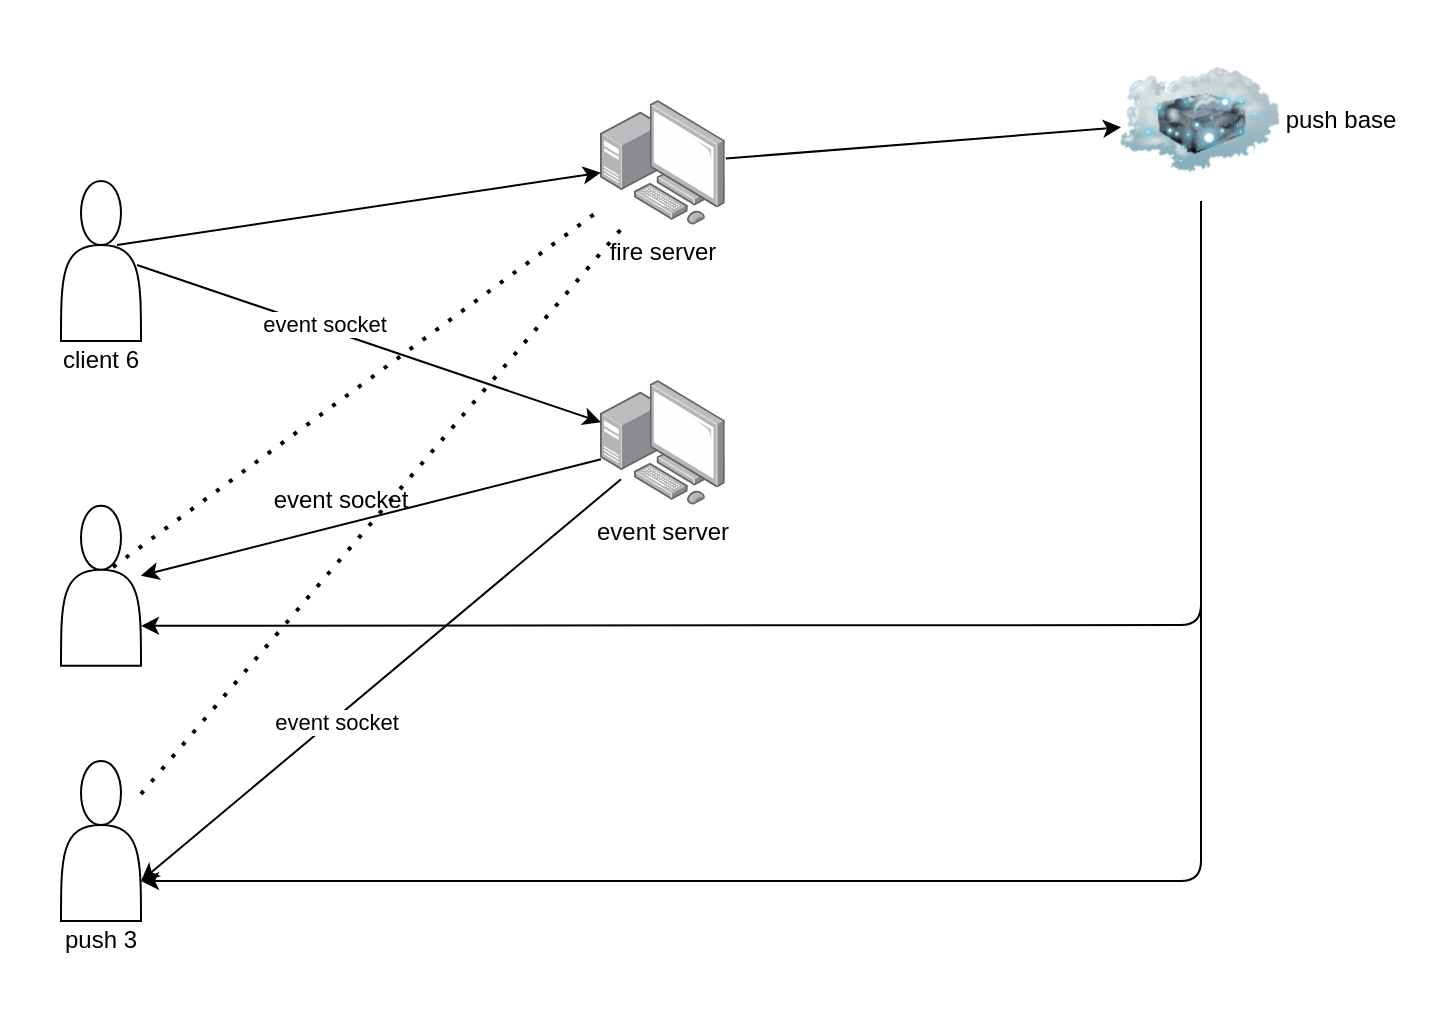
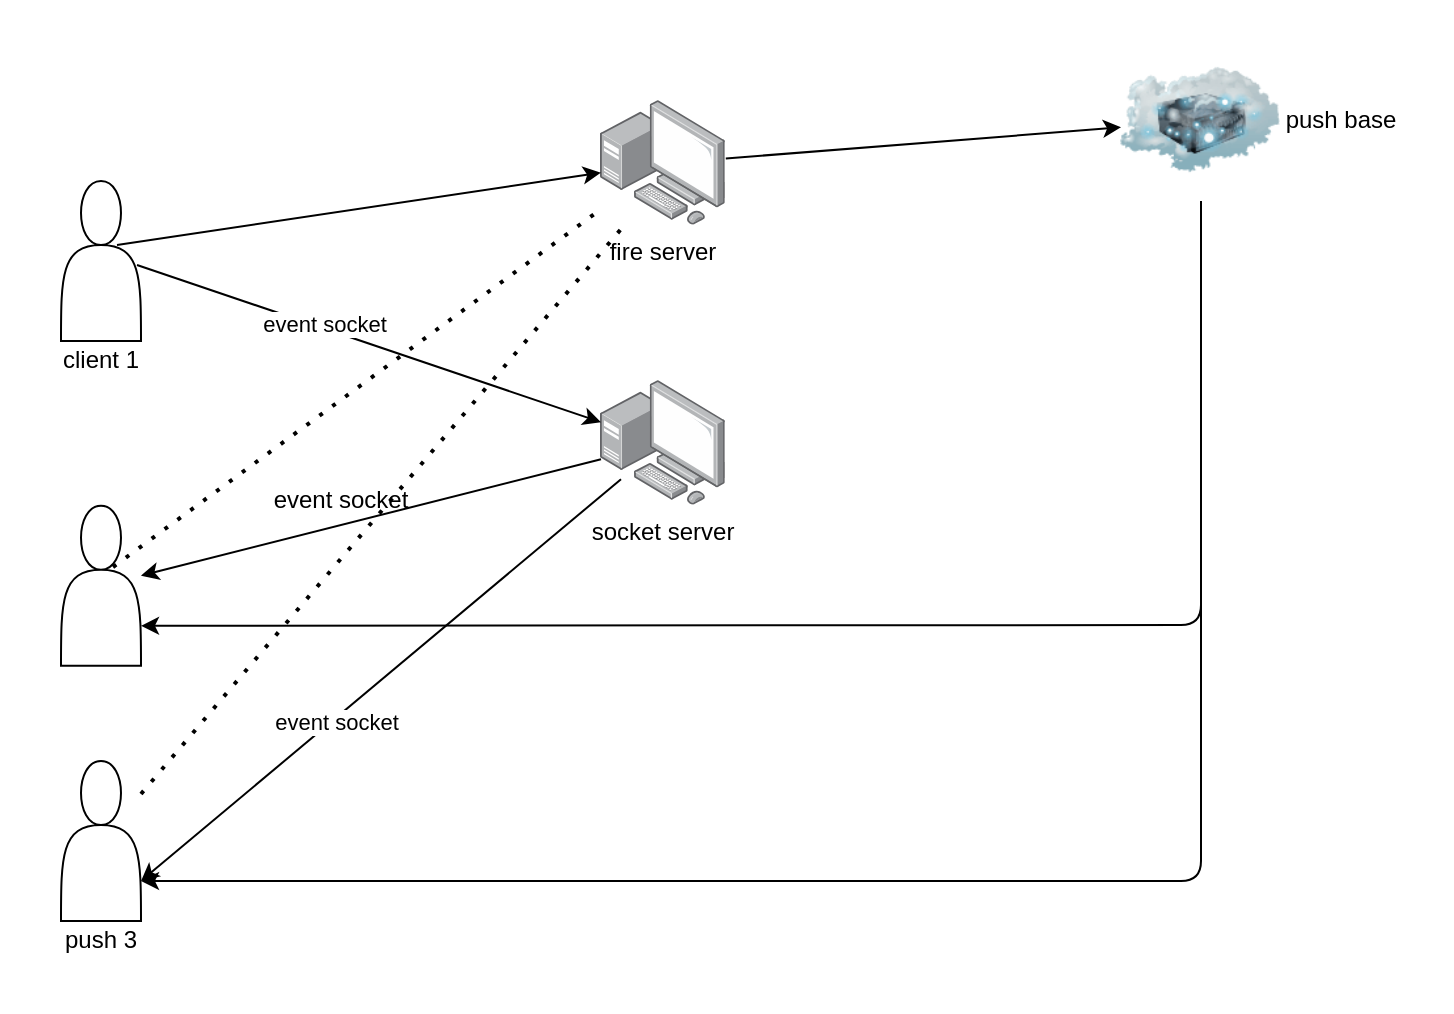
- <mxCell id="21" value="client 6" style="text;html=1;align=center;verticalAlign=middle;resizable=0;points=[];autosize=1;strokeColor=none;fillColor=none;" vertex="1" parent="1"><mxGeometry x="20" y="165" width="60" height="30" as="geometry" /></mxCell>
+ <mxCell id="21" value="client 1" style="text;html=1;align=center;verticalAlign=middle;resizable=0;points=[];autosize=1;strokeColor=none;fillColor=none;" vertex="1" parent="1"><mxGeometry x="20" y="165" width="60" height="30" as="geometry" /></mxCell>
- <mxCell id="5" value="event server" style="points=[];aspect=fixed;html=1;align=center;shadow=0;dashed=0;image;image=img/lib/allied_telesis/computer_and_terminals/Personal_Computer_with_Server.svg;" vertex="1" parent="1"><mxGeometry x="300" y="190" width="62.4" height="62.4" as="geometry" /></mxCell>
+ <mxCell id="5" value="socket server" style="points=[];aspect=fixed;html=1;align=center;shadow=0;dashed=0;image;image=img/lib/allied_telesis/computer_and_terminals/Personal_Computer_with_Server.svg;" vertex="1" parent="1"><mxGeometry x="300" y="190" width="62.4" height="62.4" as="geometry" /></mxCell>
